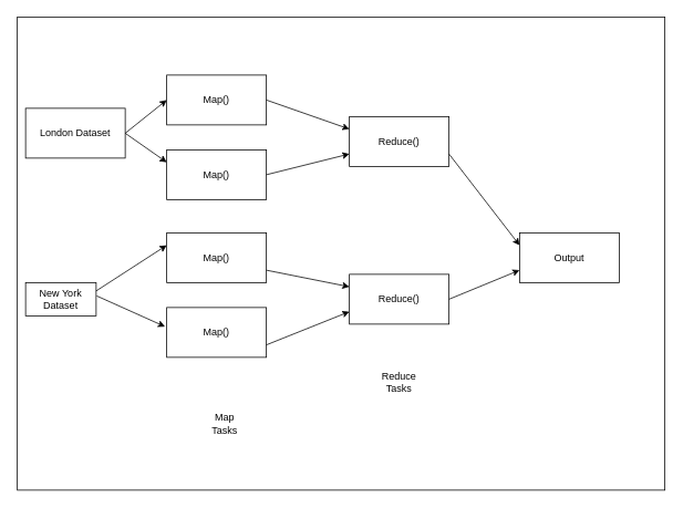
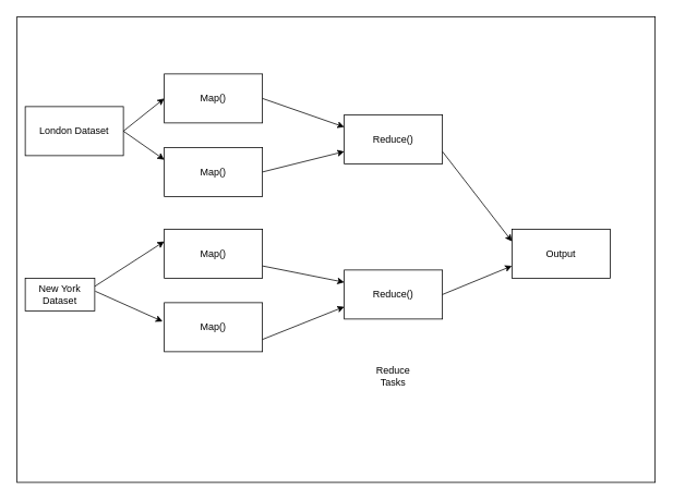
- <mxCell id="22" value="Map Tasks" style="text;html=1;strokeColor=none;fillColor=none;align=center;verticalAlign=middle;whiteSpace=wrap;rounded=0;" vertex="1" parent="1"><mxGeometry x="250" y="500" width="40" height="20" as="geometry" /></mxCell>
